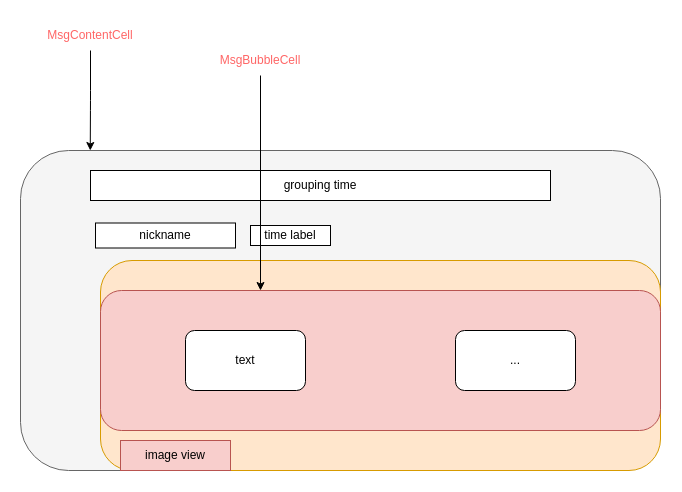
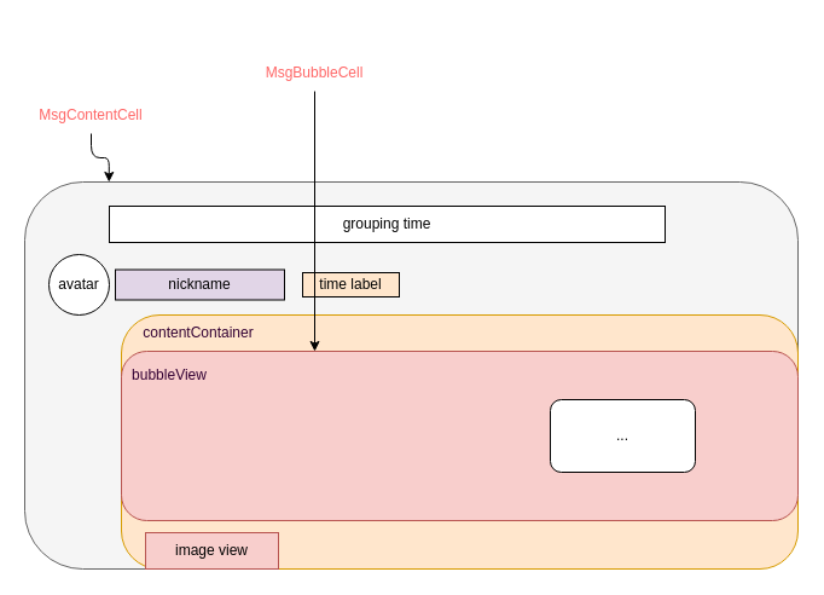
- <mxCell id="4" value="MsgContentCell" style="text;html=1;strokeColor=none;fillColor=none;align=center;verticalAlign=middle;whiteSpace=wrap;rounded=0;fontColor=#FF6666;" parent="1" vertex="1"><mxGeometry x="60" y="20" width="60" height="30" as="geometry" /></mxCell>
+ <mxCell id="4" value="MsgContentCell" style="text;html=1;strokeColor=none;fillColor=none;align=center;verticalAlign=middle;whiteSpace=wrap;rounded=0;fontColor=#FF6666;" parent="1" vertex="1"><mxGeometry x="45" y="80" width="60" height="30" as="geometry" /></mxCell>
+ <mxCell id="5" value="avatar" style="ellipse;whiteSpace=wrap;html=1;aspect=fixed;" parent="1" vertex="1"><mxGeometry x="40" y="210" width="50" height="50" as="geometry" /></mxCell>
- <mxCell id="6" value="nickname" style="rounded=0;whiteSpace=wrap;html=1;" parent="1" vertex="1"><mxGeometry x="95" y="222.5" width="140" height="25" as="geometry" /></mxCell>
+ <mxCell id="6" value="nickname" style="rounded=0;whiteSpace=wrap;html=1;fillColor=#e1d5e7;" parent="1" vertex="1"><mxGeometry x="95" y="222.5" width="140" height="25" as="geometry" /></mxCell>
- <mxCell id="9" value="time label" style="rounded=0;whiteSpace=wrap;html=1;" parent="1" vertex="1"><mxGeometry x="250" y="225" width="80" height="20" as="geometry" /></mxCell>
+ <mxCell id="9" value="time label" style="rounded=0;whiteSpace=wrap;html=1;fillColor=#ffe6cc;" parent="1" vertex="1"><mxGeometry x="250" y="225" width="80" height="20" as="geometry" /></mxCell>
+ <mxCell id="10" value="&lt;br&gt;&lt;p class=&quot;p1&quot;&gt;contentContainer&lt;/p&gt;&lt;br&gt;" style="text;html=1;strokeColor=none;fillColor=none;align=center;verticalAlign=middle;whiteSpace=wrap;rounded=0;fontColor=#330033;labelBackgroundColor=none;" parent="1" vertex="1"><mxGeometry x="110" y="260" width="107.5" height="30" as="geometry" /></mxCell>
+ <mxCell id="13" value="bubbleView" style="text;html=1;strokeColor=none;fillColor=none;align=center;verticalAlign=middle;whiteSpace=wrap;rounded=0;labelBackgroundColor=none;fontColor=#330033;" parent="1" vertex="1"><mxGeometry x="110" y="295" width="60" height="30" as="geometry" /></mxCell>
- <mxCell id="16" value="text" style="rounded=1;whiteSpace=wrap;html=1;" vertex="1" parent="1"><mxGeometry x="185" y="330" width="120" height="60" as="geometry" /></mxCell>
